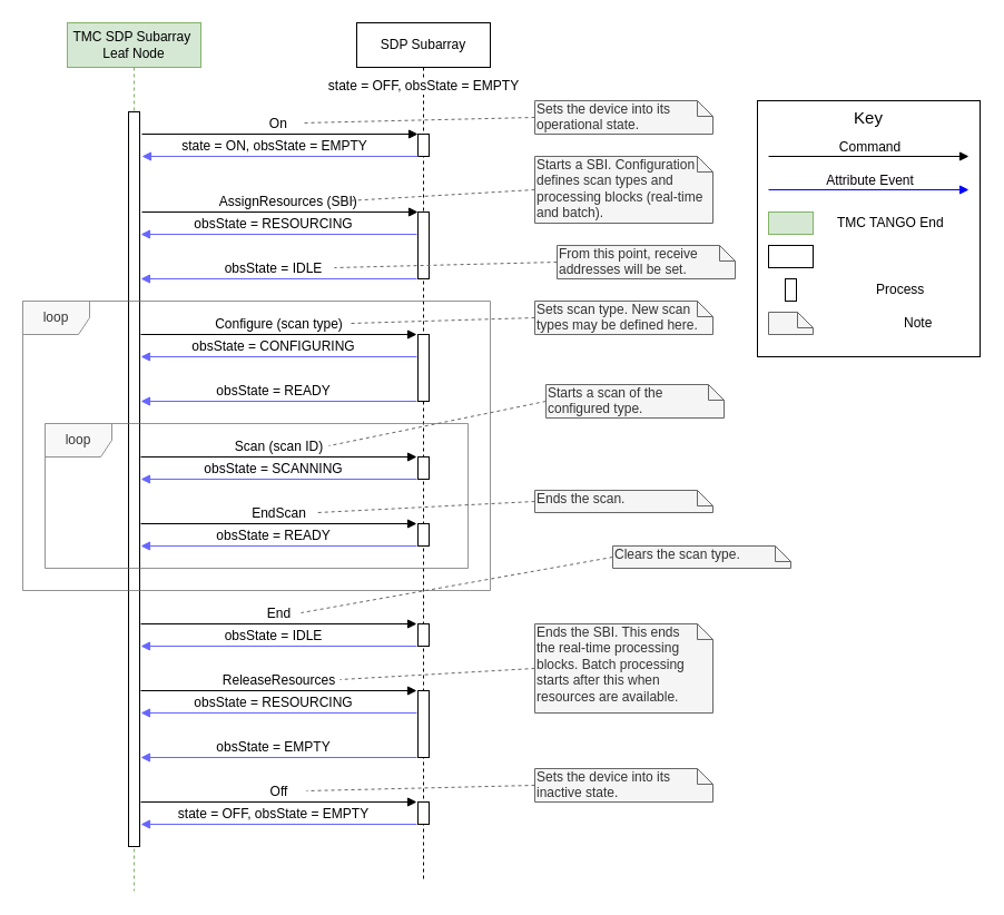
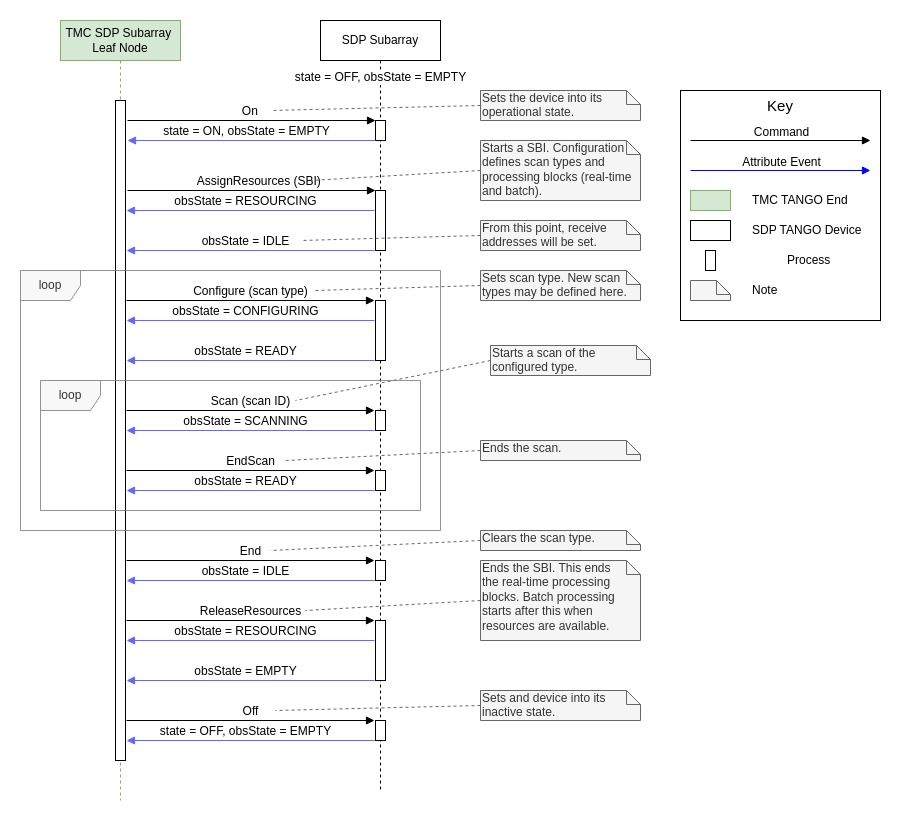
+ <mxCell id="47" value="SDP TANGO Device" style="text;html=1;resizable=0;points=[];autosize=1;align=left;verticalAlign=top;spacingTop=-4;fontSize=12;fontColor=#000000;" vertex="1" parent="38"><mxGeometry x="70" y="130" width="130" height="20" as="geometry" /></mxCell>
- <mxCell id="15" value="&lt;div&gt;From this point, receive addresses will be set.&lt;/div&gt;" style="shape=note;whiteSpace=wrap;html=1;size=14;verticalAlign=top;align=left;spacingTop=-6;fontSize=12;fillColor=#f5f5f5;strokeColor=#666666;fontColor=#333333;" vertex="1" parent="1"><mxGeometry x="500" y="220" width="160" height="30" as="geometry" /></mxCell>
+ <mxCell id="15" value="&lt;div&gt;From this point, receive addresses will be set.&lt;/div&gt;" style="shape=note;whiteSpace=wrap;html=1;size=14;verticalAlign=top;align=left;spacingTop=-6;fontSize=12;fillColor=#f5f5f5;strokeColor=#666666;fontColor=#333333;" vertex="1" parent="1"><mxGeometry x="480" y="220" width="160" height="30" as="geometry" /></mxCell>
- <mxCell id="51" value="Note" style="text;html=1;resizable=0;points=[];autosize=1;align=left;verticalAlign=top;spacingTop=-4;fontSize=12;fontColor=#000000;" vertex="1" parent="38"><mxGeometry x="130" y="190" width="40" height="20" as="geometry" /></mxCell>
+ <mxCell id="51" value="Note" style="text;html=1;resizable=0;points=[];autosize=1;align=left;verticalAlign=top;spacingTop=-4;fontSize=12;fontColor=#000000;" vertex="1" parent="38"><mxGeometry x="70" y="190" width="40" height="20" as="geometry" /></mxCell>
- <mxCell id="29" value="Clears the scan type." style="shape=note;whiteSpace=wrap;html=1;size=14;verticalAlign=top;align=left;spacingTop=-6;fontSize=12;fillColor=#f5f5f5;strokeColor=#666666;fontColor=#333333;" vertex="1" parent="1"><mxGeometry x="550" y="490" width="160" height="20" as="geometry" /></mxCell>
+ <mxCell id="29" value="Clears the scan type." style="shape=note;whiteSpace=wrap;html=1;size=14;verticalAlign=top;align=left;spacingTop=-6;fontSize=12;fillColor=#f5f5f5;strokeColor=#666666;fontColor=#333333;" vertex="1" parent="1"><mxGeometry x="480" y="530" width="160" height="20" as="geometry" /></mxCell>
- <mxCell id="65" value="Sets the device into its inactive state." style="shape=note;whiteSpace=wrap;html=1;size=14;verticalAlign=top;align=left;spacingTop=-6;fontSize=12;fillColor=#f5f5f5;strokeColor=#666666;fontColor=#333333;" vertex="1" parent="1"><mxGeometry x="480" y="690" width="160" height="30" as="geometry" /></mxCell>
+ <mxCell id="65" value="Sets and device into its inactive state." style="shape=note;whiteSpace=wrap;html=1;size=14;verticalAlign=top;align=left;spacingTop=-6;fontSize=12;fillColor=#f5f5f5;strokeColor=#666666;fontColor=#333333;" vertex="1" parent="1"><mxGeometry x="480" y="690" width="160" height="30" as="geometry" /></mxCell>
